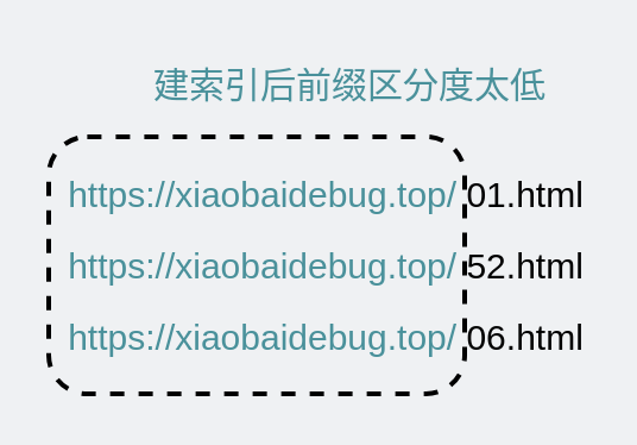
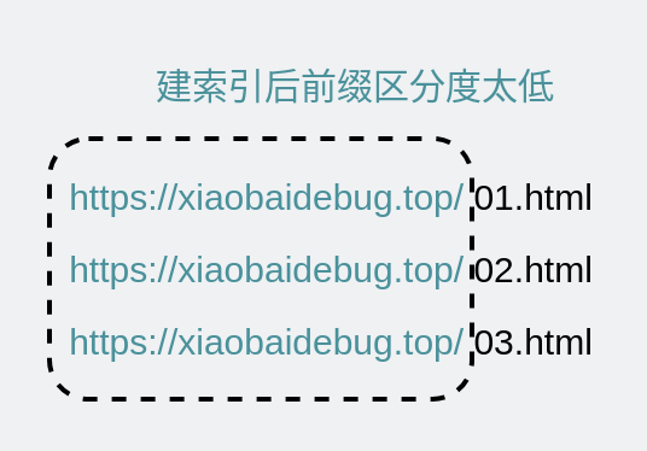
- <mxCell id="3" value="&lt;font color=&quot;#4a919b&quot; style=&quot;font-size: 15px&quot;&gt;https://xiaobaidebug.top/&amp;nbsp;&lt;/font&gt;52.html" style="text;html=1;strokeColor=none;fillColor=none;align=center;verticalAlign=middle;whiteSpace=wrap;rounded=0;fontSize=15;" vertex="1" parent="1"><mxGeometry x="28" y="96" width="218" height="30" as="geometry" /></mxCell>
+ <mxCell id="3" value="&lt;font color=&quot;#4a919b&quot; style=&quot;font-size: 15px&quot;&gt;https://xiaobaidebug.top/&amp;nbsp;&lt;/font&gt;02.html" style="text;html=1;strokeColor=none;fillColor=none;align=center;verticalAlign=middle;whiteSpace=wrap;rounded=0;fontSize=15;" vertex="1" parent="1"><mxGeometry x="28" y="96" width="218" height="30" as="geometry" /></mxCell>
- <mxCell id="4" value="&lt;font color=&quot;#4a919b&quot; style=&quot;font-size: 15px&quot;&gt;https://xiaobaidebug.top/&amp;nbsp;&lt;/font&gt;06.html" style="text;html=1;strokeColor=none;fillColor=none;align=center;verticalAlign=middle;whiteSpace=wrap;rounded=0;fontSize=15;" vertex="1" parent="1"><mxGeometry x="28" y="126" width="218" height="30" as="geometry" /></mxCell>
+ <mxCell id="4" value="&lt;font color=&quot;#4a919b&quot; style=&quot;font-size: 15px&quot;&gt;https://xiaobaidebug.top/&amp;nbsp;&lt;/font&gt;03.html" style="text;html=1;strokeColor=none;fillColor=none;align=center;verticalAlign=middle;whiteSpace=wrap;rounded=0;fontSize=15;" vertex="1" parent="1"><mxGeometry x="28" y="126" width="218" height="30" as="geometry" /></mxCell>
